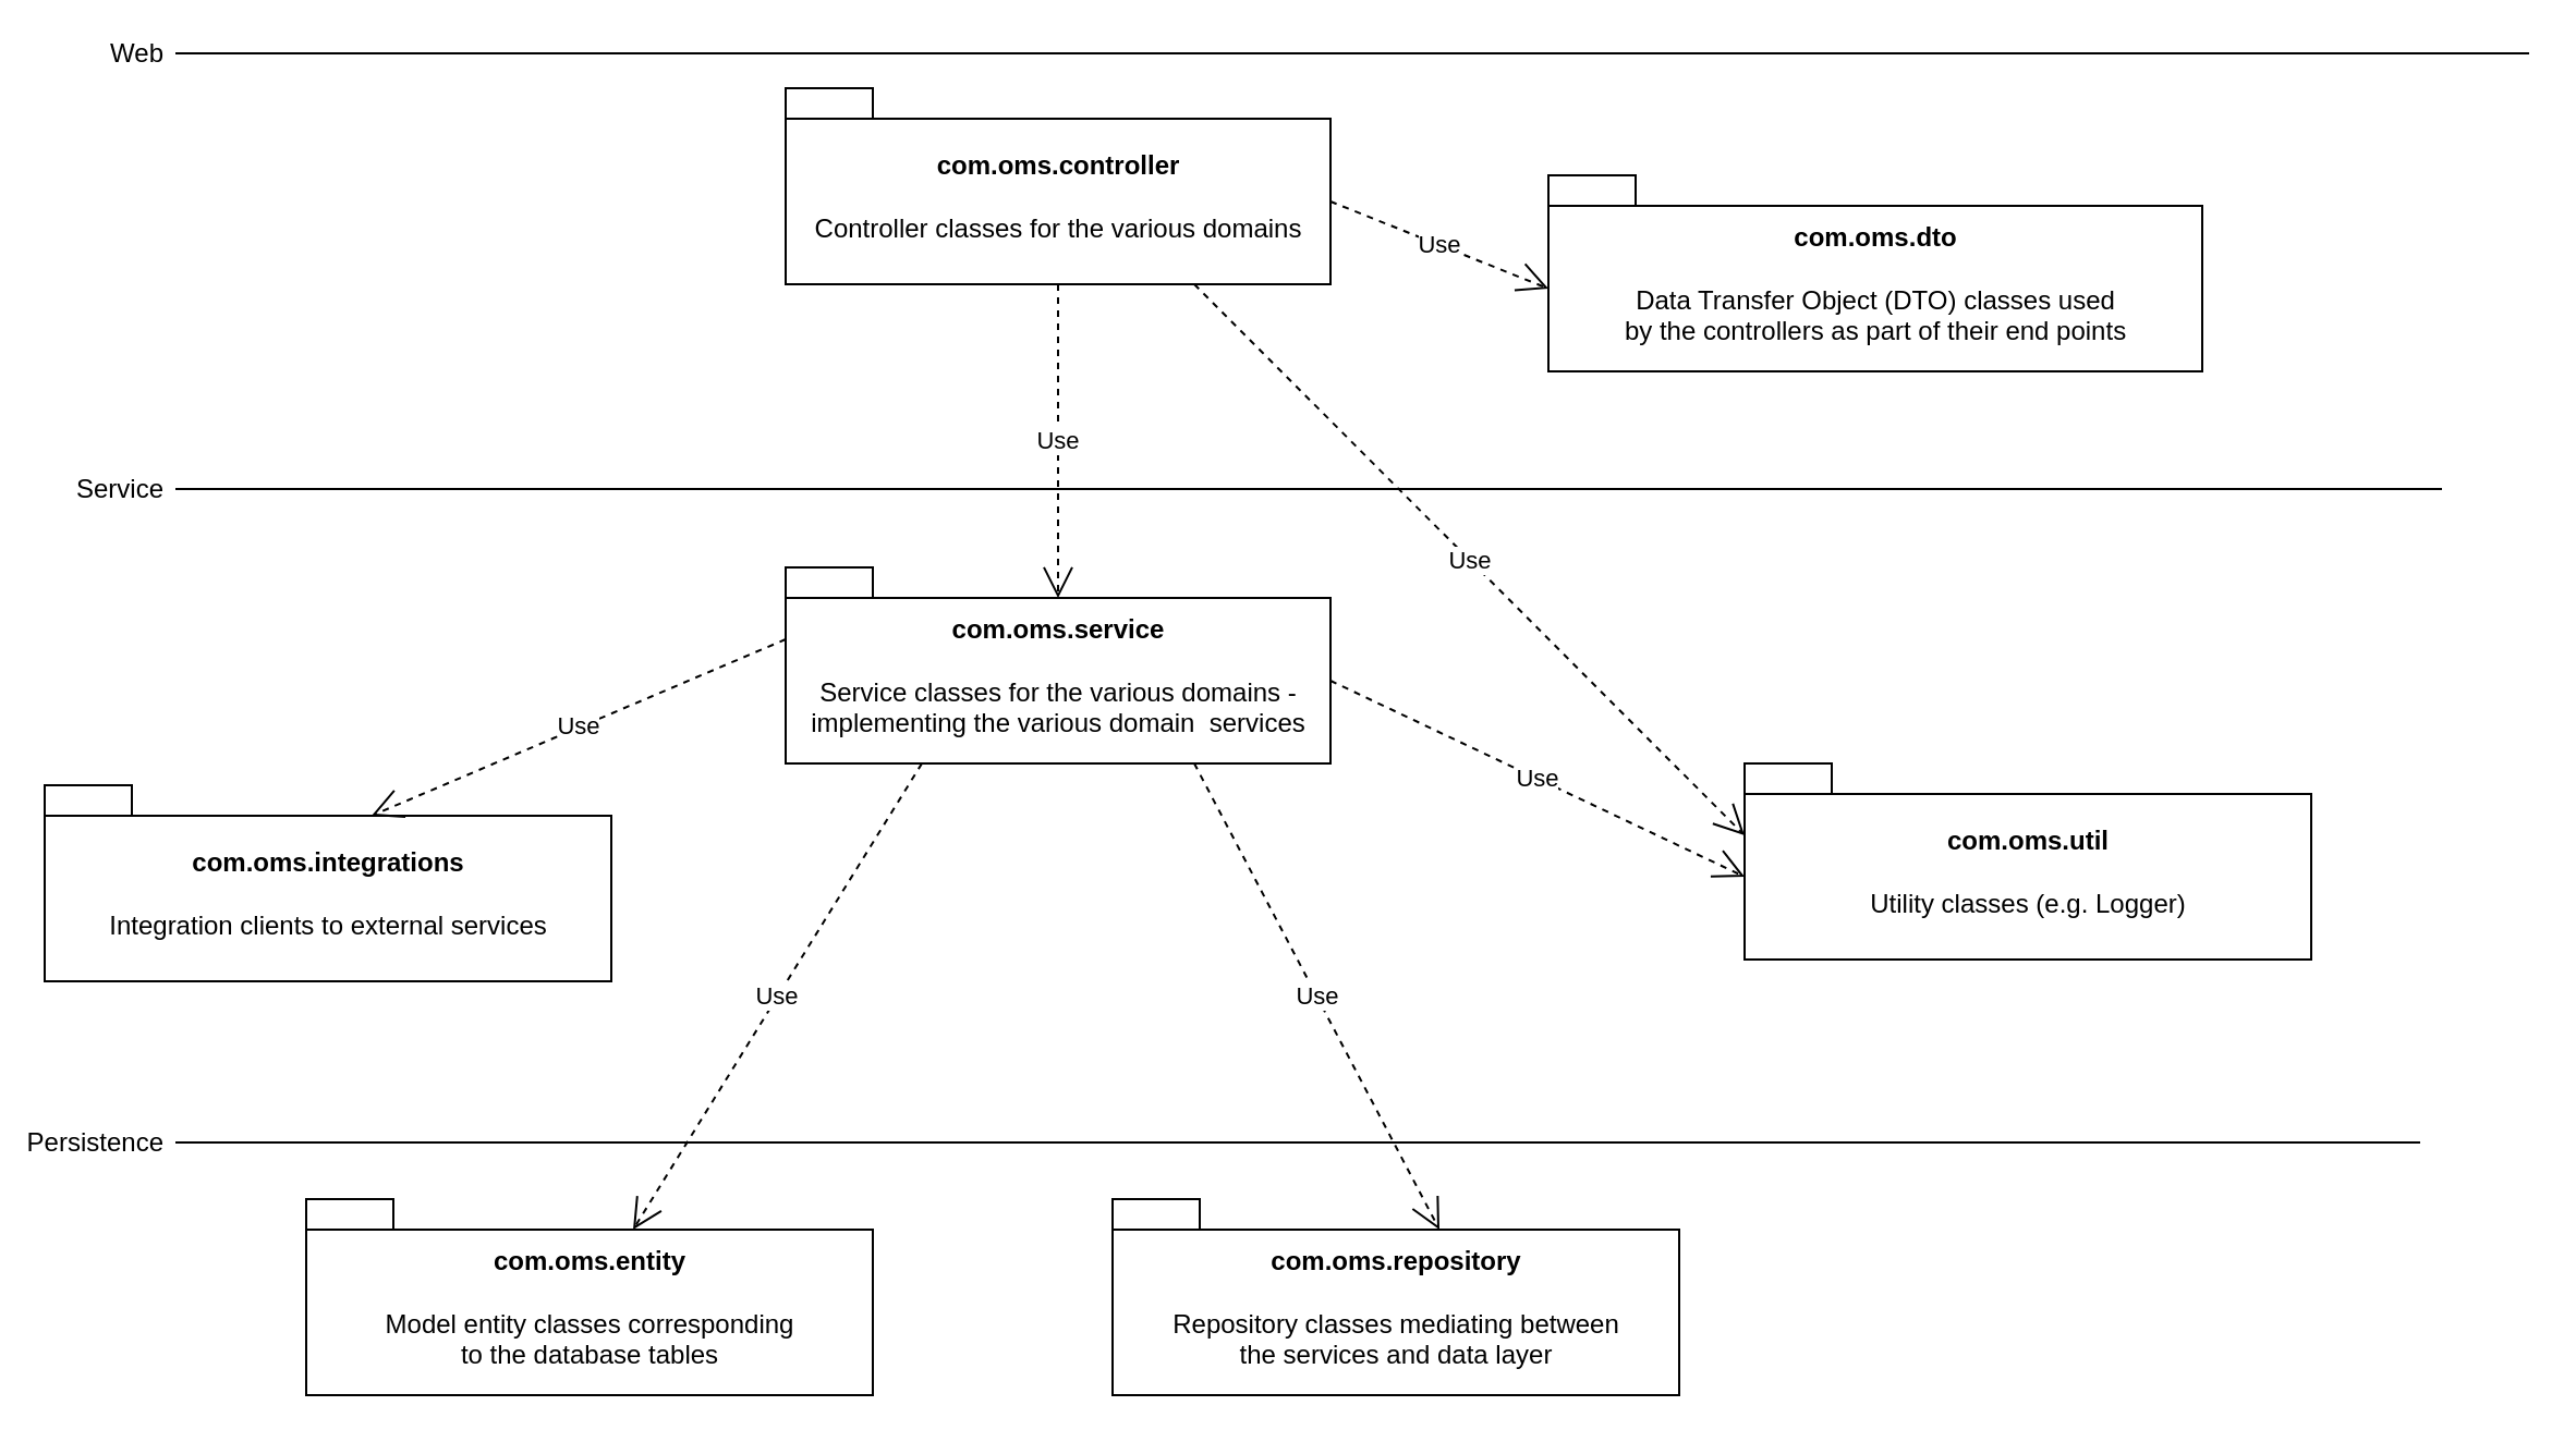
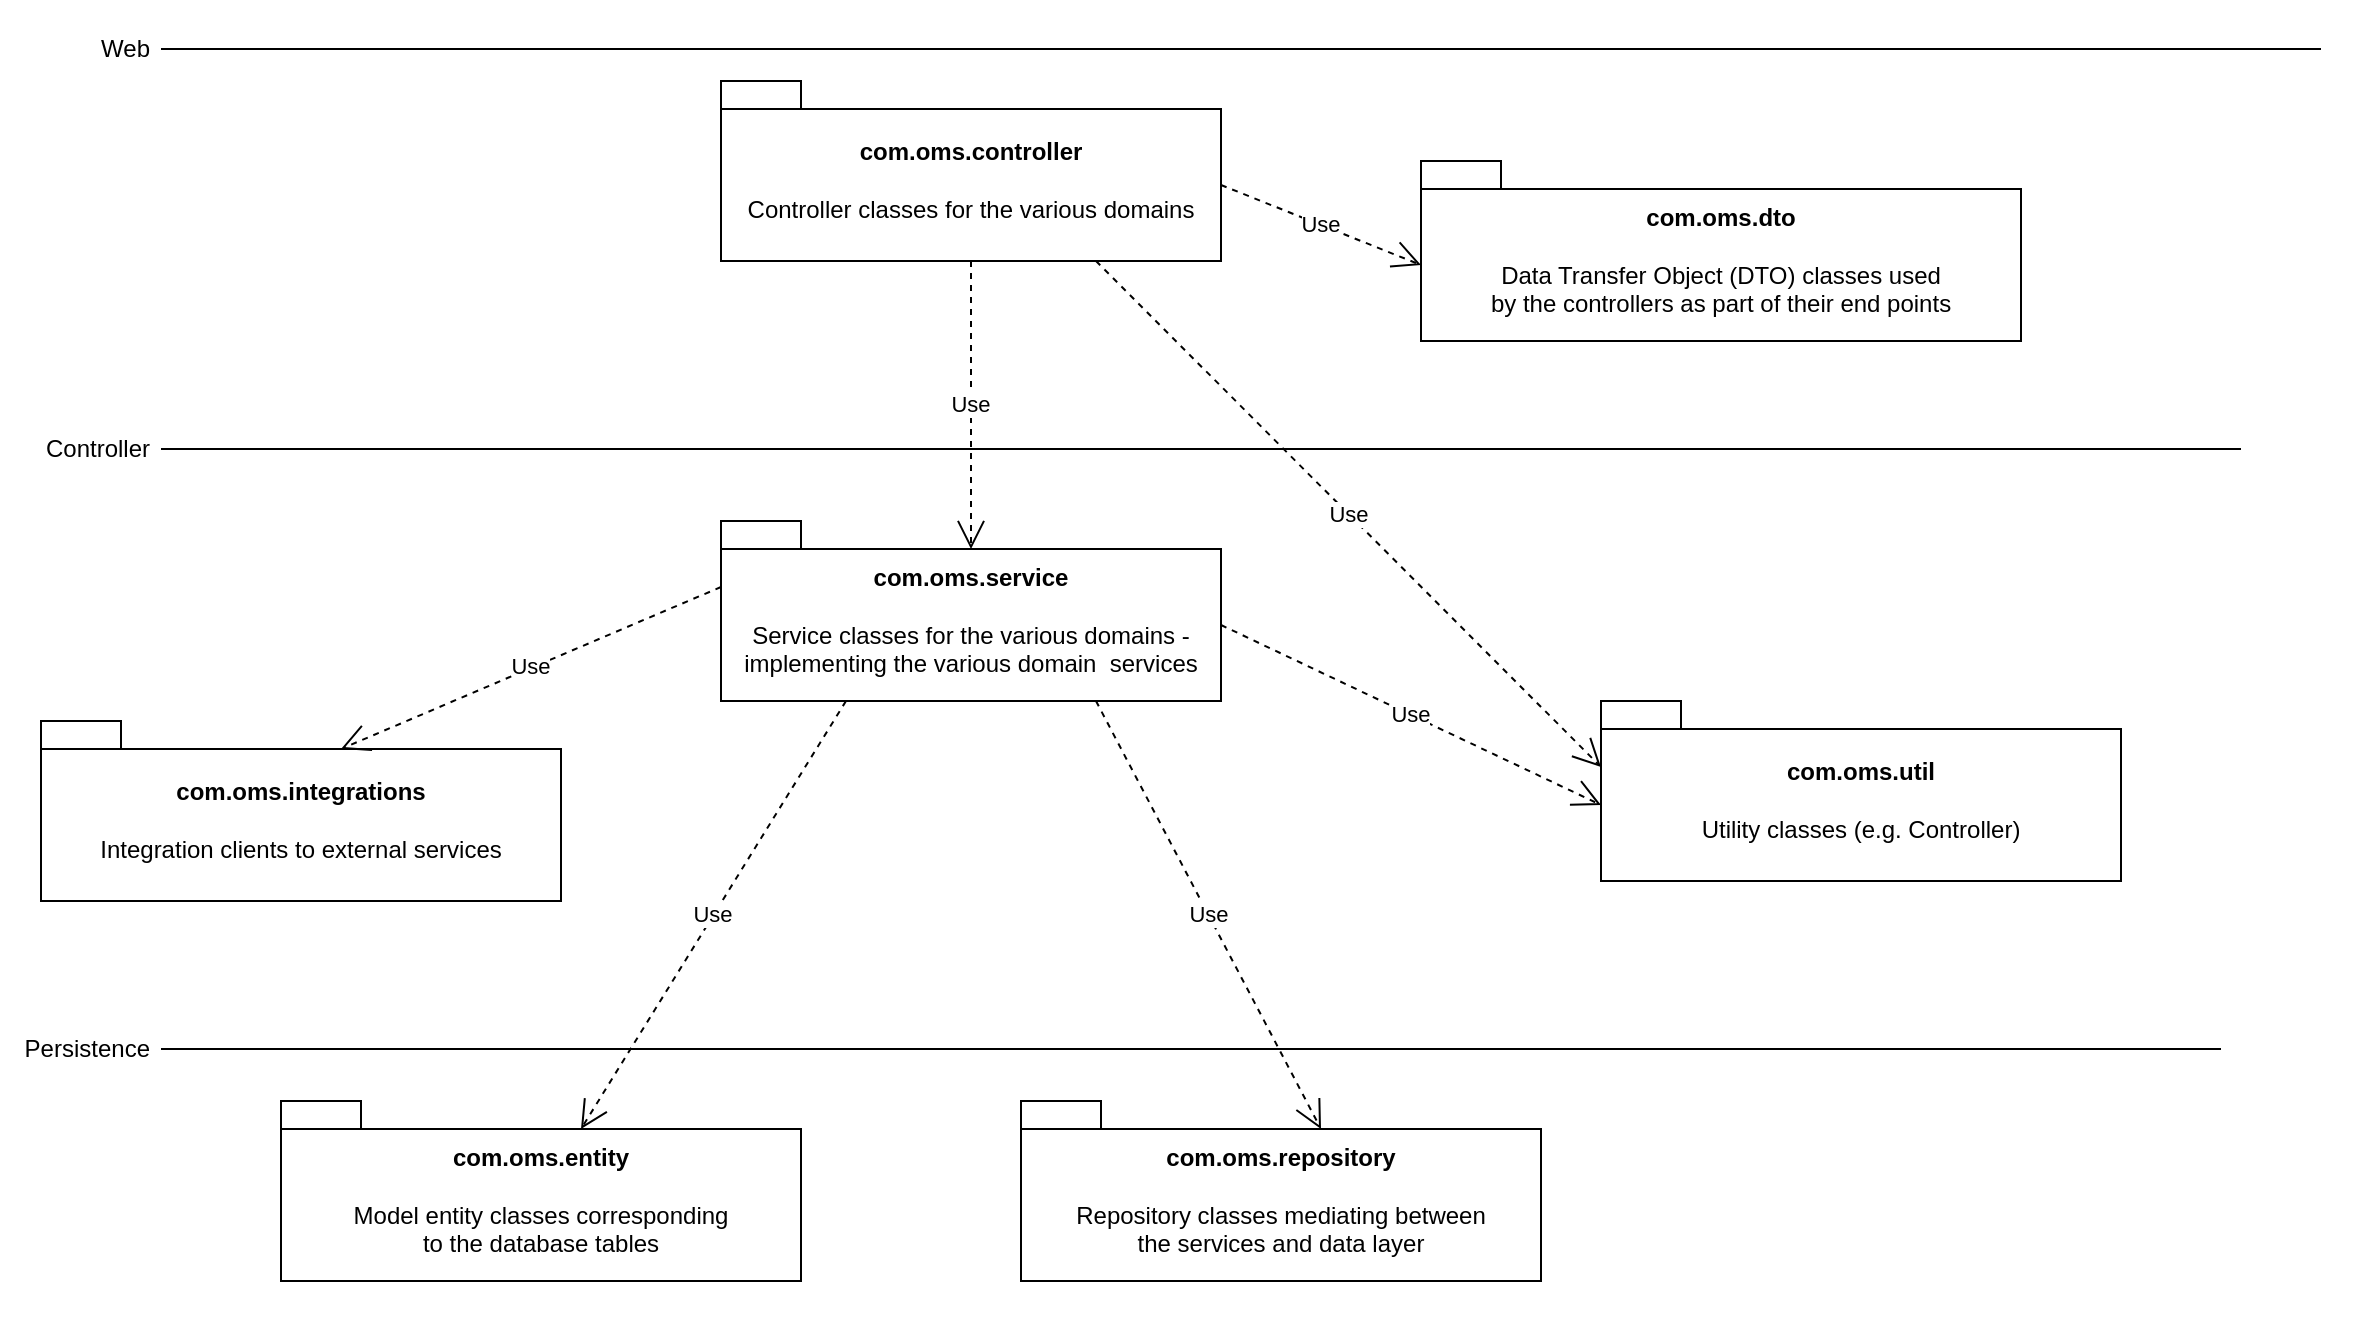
- <mxCell id="17" value="Service" style="line;strokeWidth=1;fillColor=none;align=right;verticalAlign=middle;spacingTop=-1;spacingLeft=3;spacingRight=3;rotatable=0;labelPosition=left;points=[];portConstraint=eastwest;verticalLabelPosition=middle;" parent="1" vertex="1"><mxGeometry x="80" y="220" width="1040" height="8" as="geometry" /></mxCell>
+ <mxCell id="17" value="Controller" style="line;strokeWidth=1;fillColor=none;align=right;verticalAlign=middle;spacingTop=-1;spacingLeft=3;spacingRight=3;rotatable=0;labelPosition=left;points=[];portConstraint=eastwest;verticalLabelPosition=middle;" parent="1" vertex="1"><mxGeometry x="80" y="220" width="1040" height="8" as="geometry" /></mxCell>
- <mxCell id="8" value="com.oms.util&lt;br&gt;&lt;br&gt;&lt;span style=&quot;font-weight: 400&quot;&gt;Utility classes (e.g. Logger)&lt;/span&gt;" style="shape=folder;fontStyle=1;spacingTop=10;tabWidth=40;tabHeight=14;tabPosition=left;html=1;" parent="1" vertex="1"><mxGeometry x="800" y="350" width="260" height="90" as="geometry" /></mxCell>
+ <mxCell id="8" value="com.oms.util&lt;br&gt;&lt;br&gt;&lt;span style=&quot;font-weight: 400&quot;&gt;Utility classes (e.g. Controller)&lt;/span&gt;" style="shape=folder;fontStyle=1;spacingTop=10;tabWidth=40;tabHeight=14;tabPosition=left;html=1;" parent="1" vertex="1"><mxGeometry x="800" y="350" width="260" height="90" as="geometry" /></mxCell>
